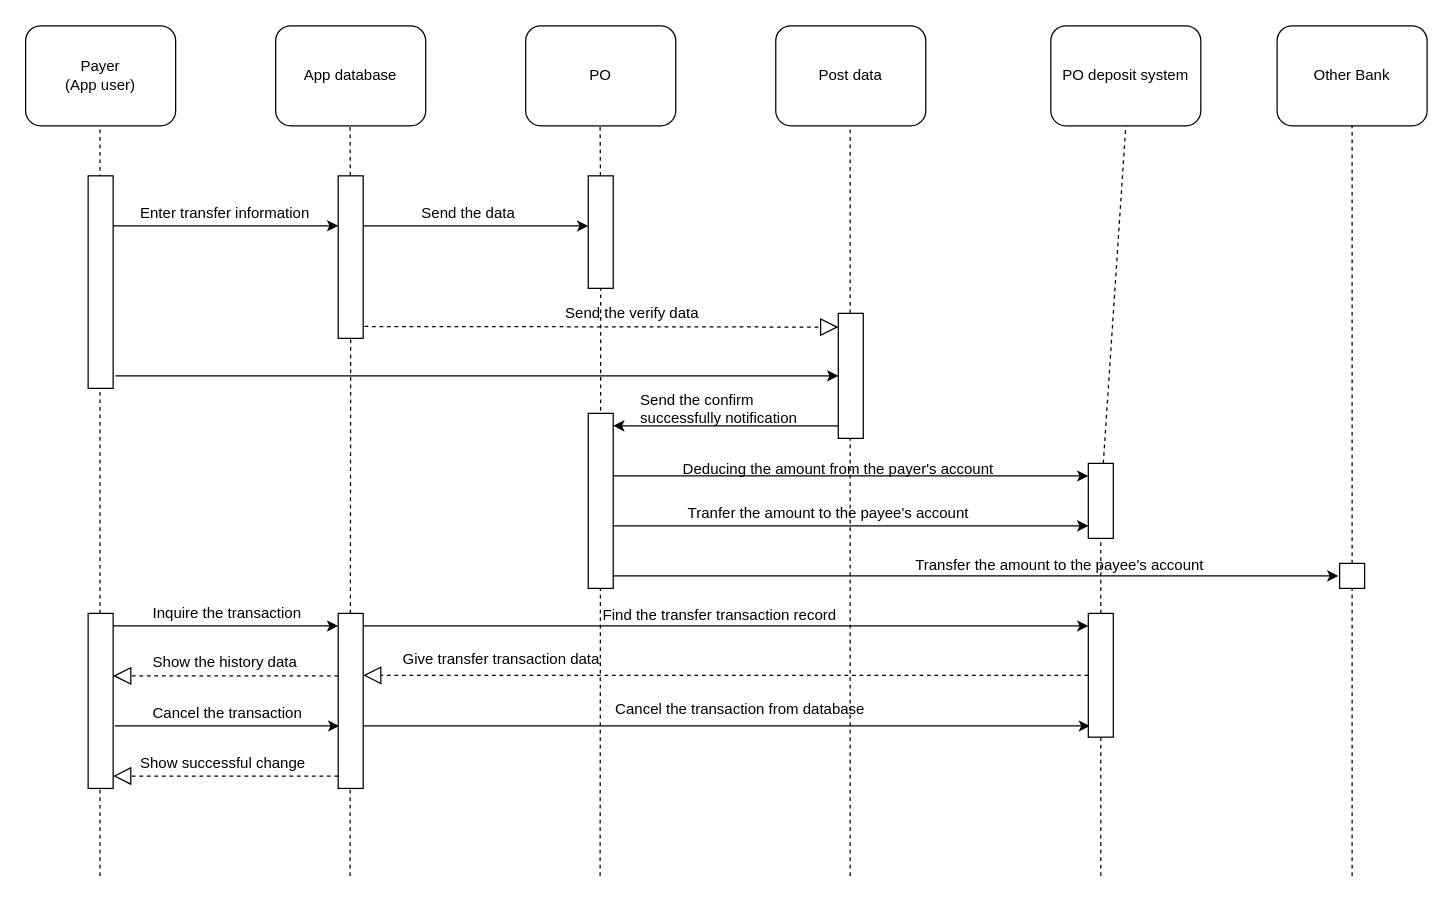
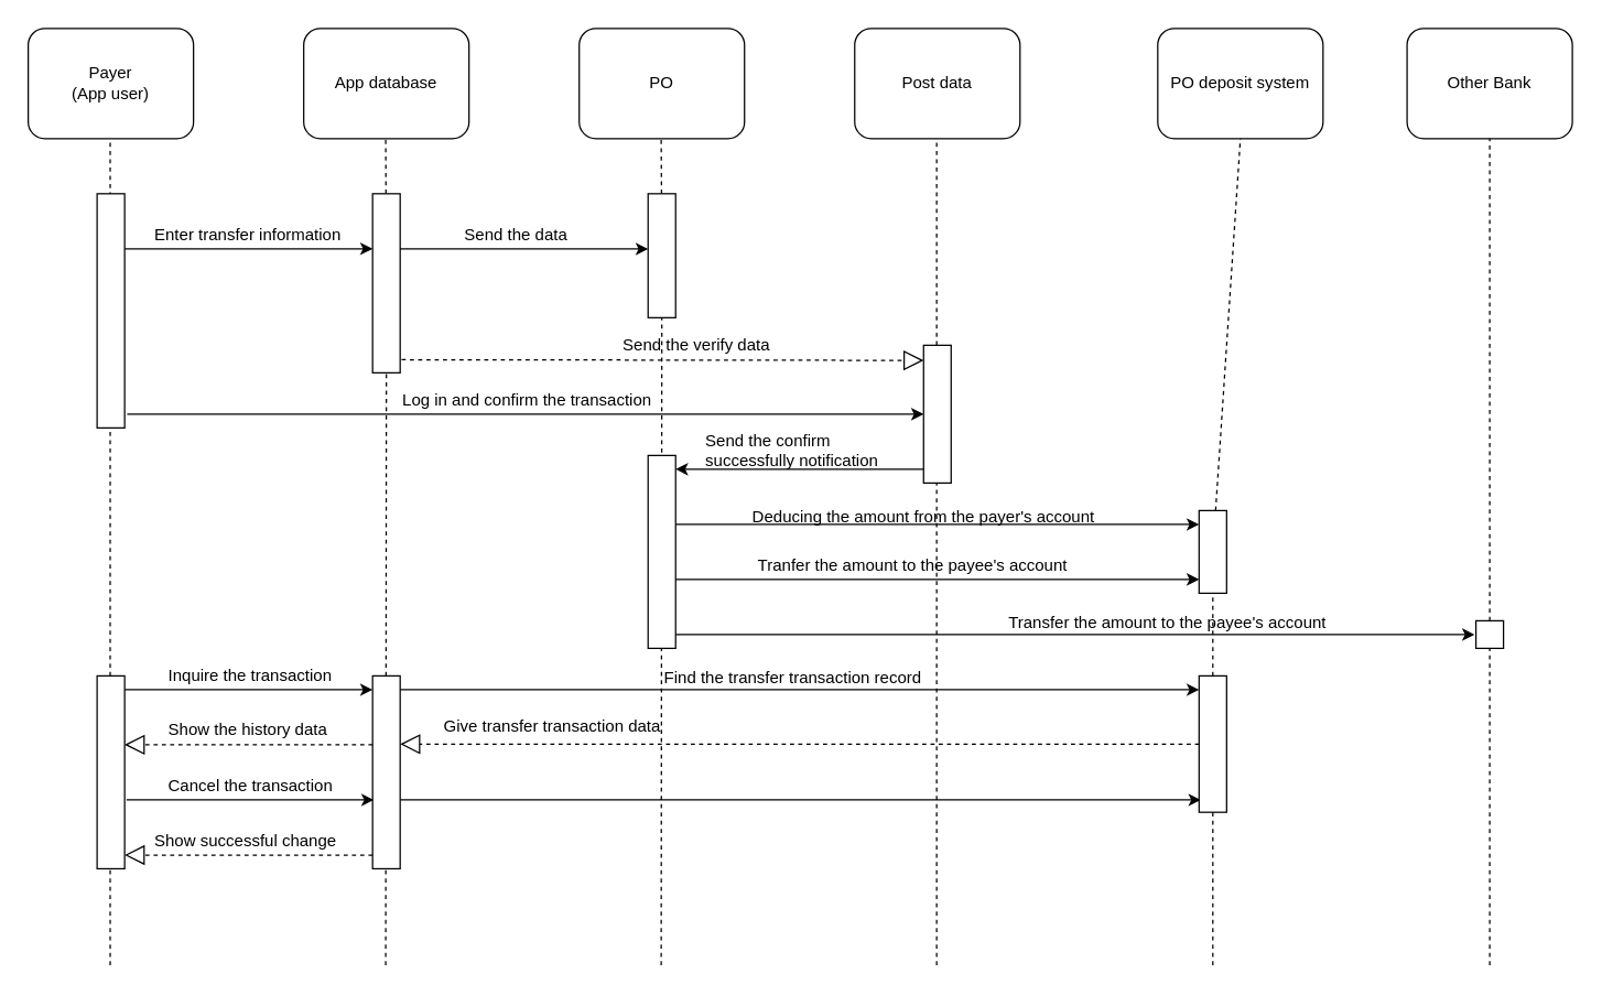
+ <mxCell id="27" value="Log in and confirm the transaction" style="text;html=1;resizable=0;points=[];autosize=1;align=left;verticalAlign=top;spacingTop=-4;" parent="1" vertex="1"><mxGeometry x="290" y="280" width="200" height="20" as="geometry" /></mxCell>
- <mxCell id="47" value="Cancel the transaction from database" style="text;html=1;resizable=0;points=[];autosize=1;align=left;verticalAlign=top;spacingTop=-4;" parent="1" vertex="1"><mxGeometry x="490" y="557" width="210" height="20" as="geometry" /></mxCell>
